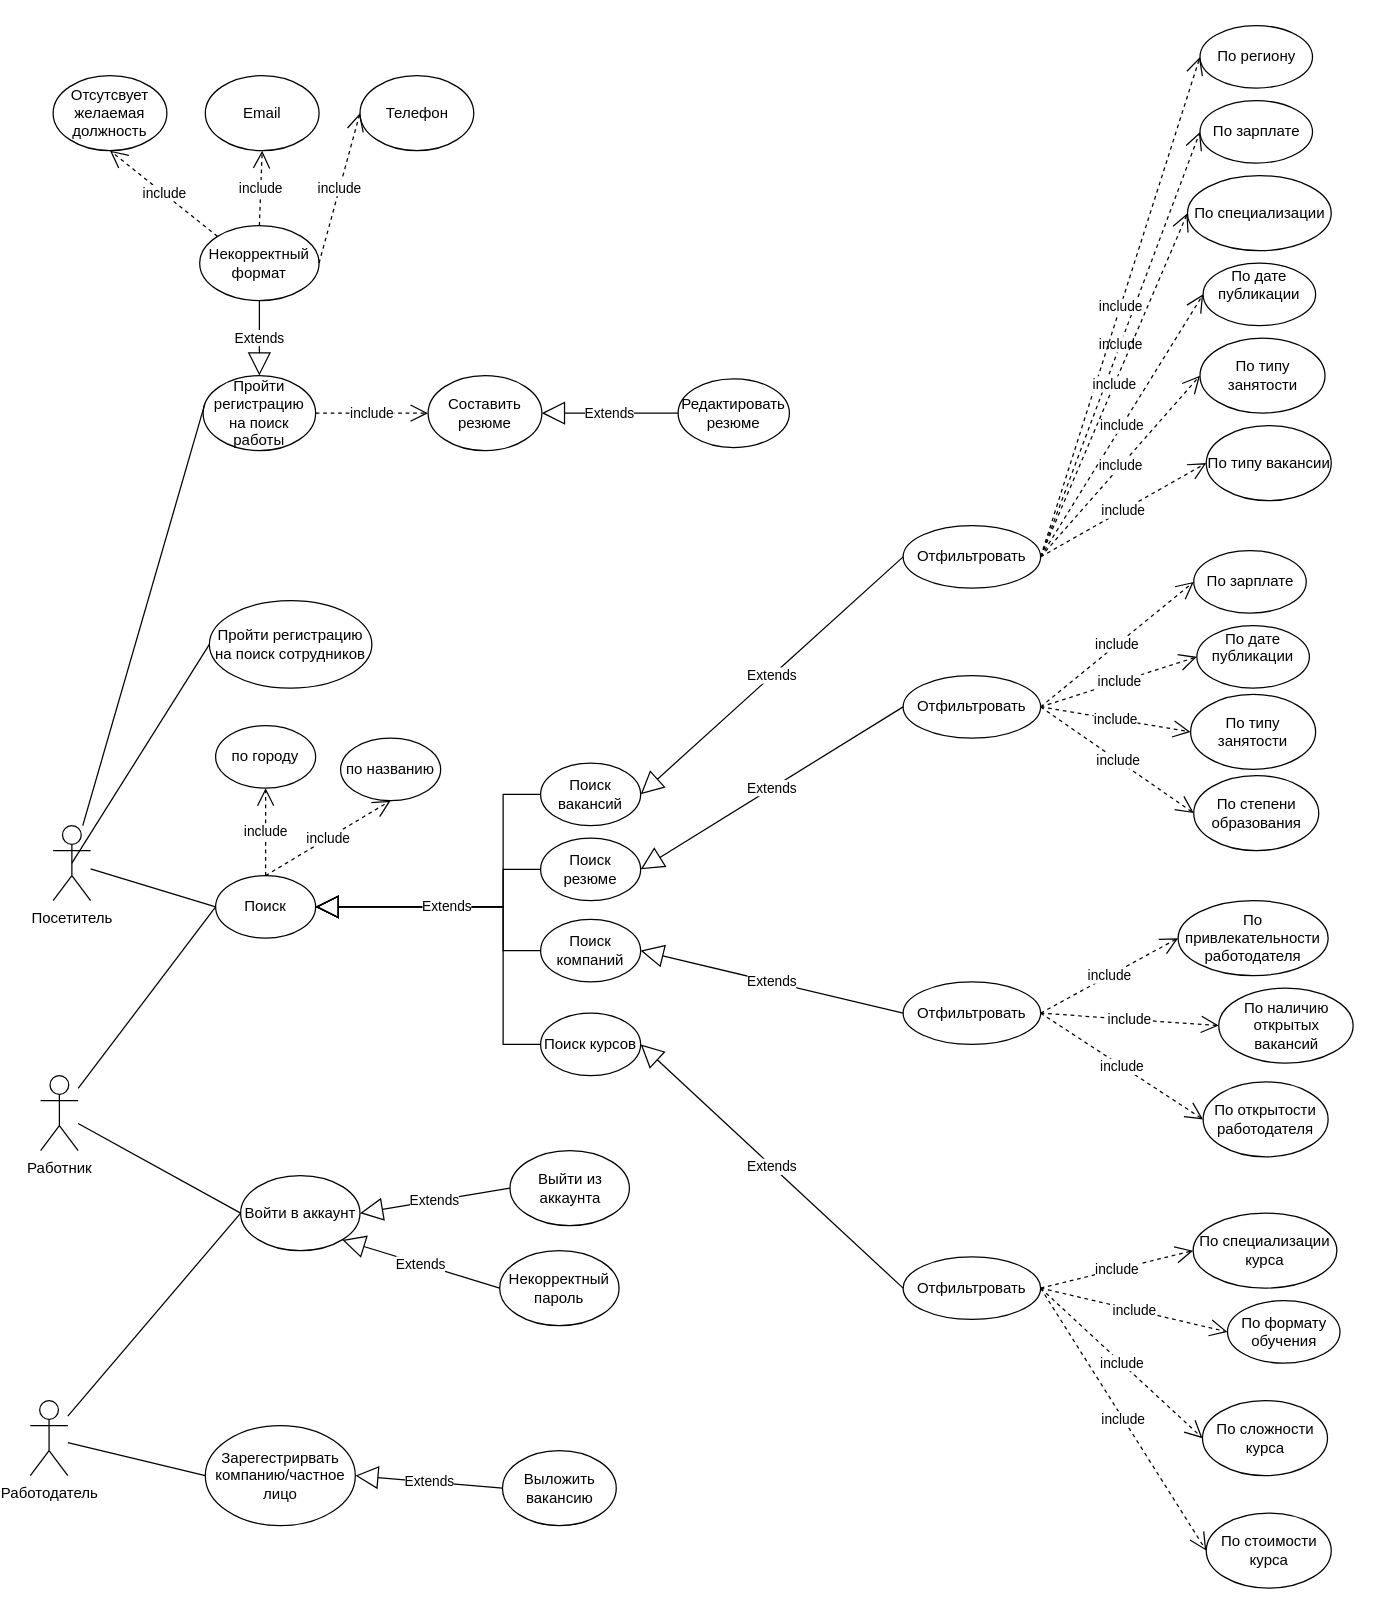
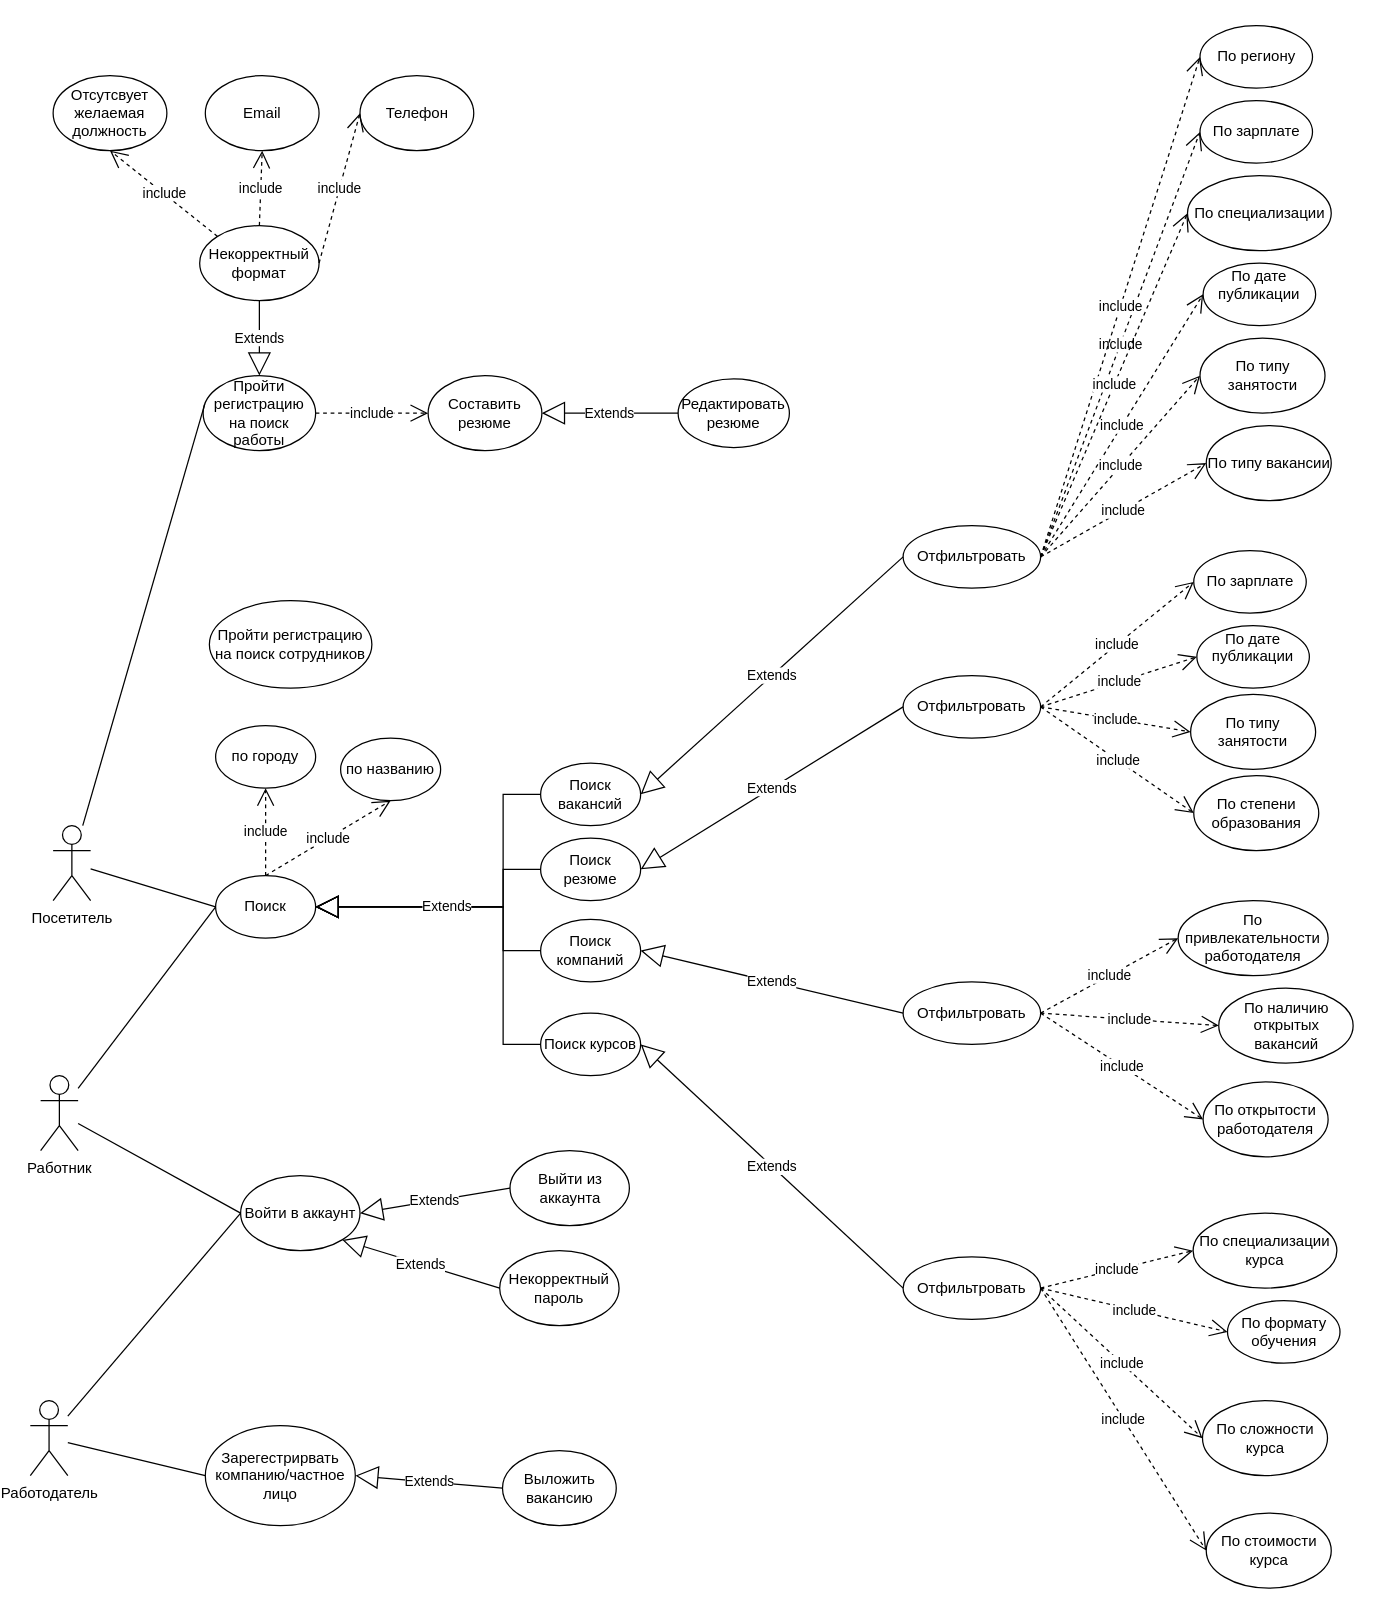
- <mxCell id="41" value="" style="endArrow=none;html=1;rounded=0;entryX=0;entryY=0.5;entryDx=0;entryDy=0;exitX=0.5;exitY=0.5;exitDx=0;exitDy=0;exitPerimeter=0;" edge="1" parent="1" source="2" target="16"><mxGeometry width="50" height="50" relative="1" as="geometry"><mxPoint x="359" y="1220" as="sourcePoint" /><mxPoint x="409" y="1170" as="targetPoint" /></mxGeometry></mxCell>
